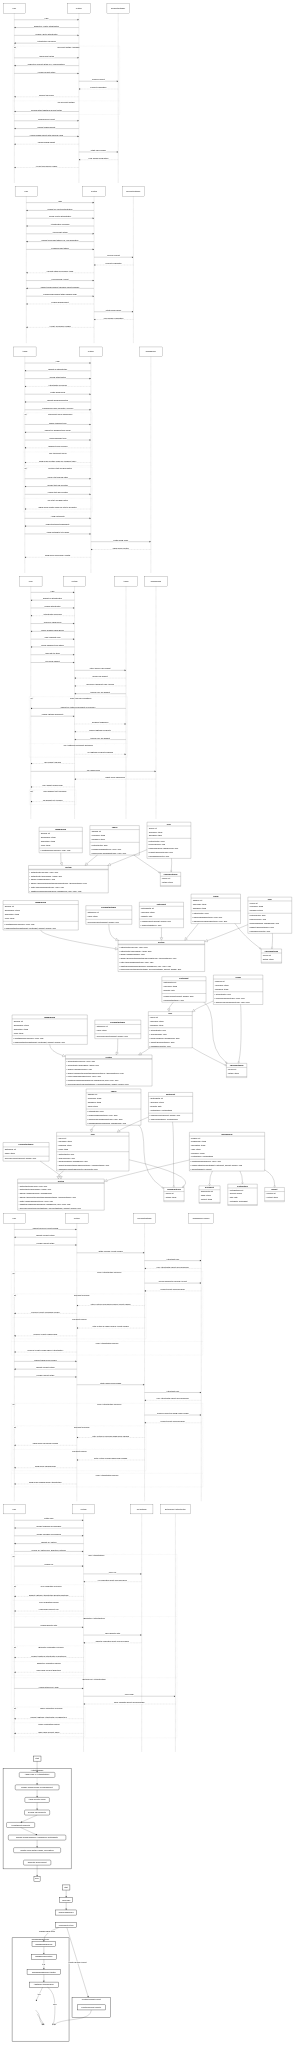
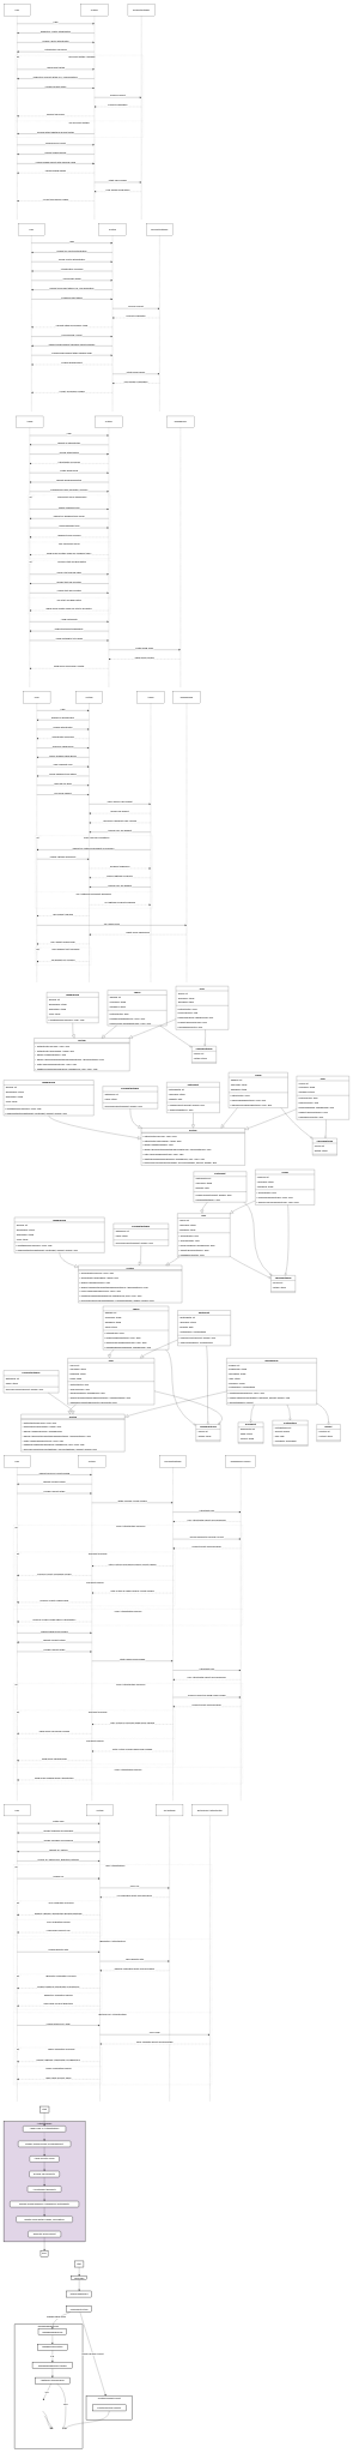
- <mxCell id="433" value="ActivityDiagram" style="whiteSpace=wrap;strokeWidth=2;verticalAlign=top;" vertex="1" parent="1"><mxGeometry x="20" y="11794" width="454" height="669" as="geometry" /></mxCell>
+ <mxCell id="433" value="ActivityDiagram" style="whiteSpace=wrap;strokeWidth=2;verticalAlign=top;fillColor=#e1d5e7;" vertex="1" parent="1"><mxGeometry x="20" y="11794" width="454" height="669" as="geometry" /></mxCell>
- <mxCell id="438" value="Accept/Reject Requests" style="rounded=1;absoluteArcSize=1;arcSize=14;whiteSpace=wrap;strokeWidth=2;" vertex="1" parent="1"><mxGeometry x="43" y="12153" width="188" height="34" as="geometry" /></mxCell>
+ <mxCell id="438" value="Accept/Reject Requests" style="rounded=1;absoluteArcSize=1;arcSize=14;whiteSpace=wrap;strokeWidth=2;" vertex="1" parent="1"><mxGeometry x="153" y="12153" width="188" height="34" as="geometry" /></mxCell>
- <mxCell id="464" value="UserLogin" style="whiteSpace=wrap;strokeWidth=2;" vertex="1" parent="1"><mxGeometry x="398" y="12654" width="85" height="34" as="geometry" /></mxCell>
+ <mxCell id="464" value="UserLogin" style="whiteSpace=wrap;strokeWidth=2;" vertex="1" parent="1"><mxGeometry x="398" y="12654" width="85" height="20" as="geometry" /></mxCell>
